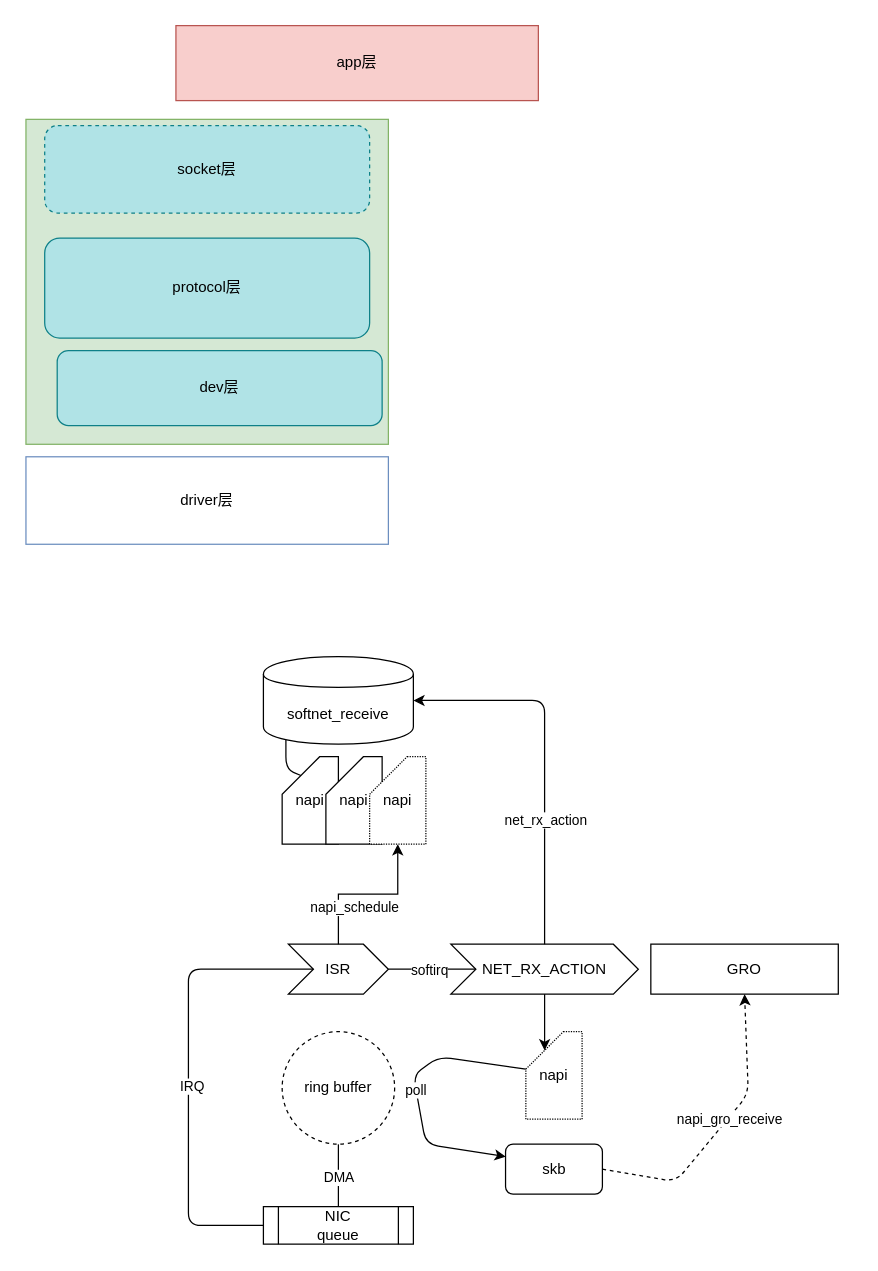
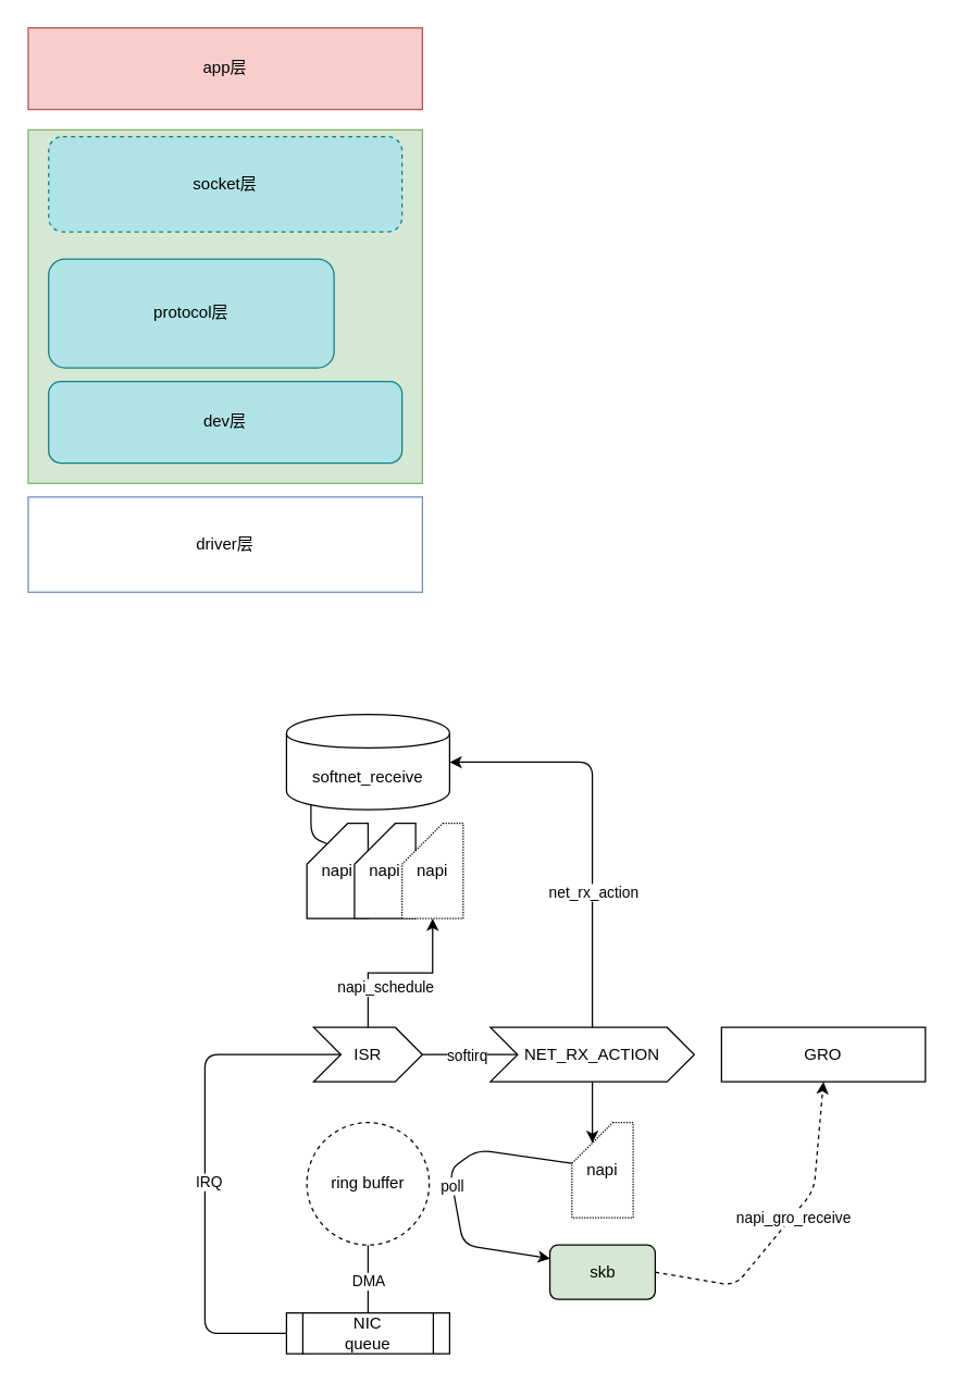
- <mxCell id="4" value="app层" style="rounded=0;whiteSpace=wrap;html=1;fillColor=#f8cecc;strokeColor=#b85450;align=center;" parent="1" vertex="1"><mxGeometry x="140" y="20" width="290" height="60" as="geometry" /></mxCell>
+ <mxCell id="4" value="app层" style="rounded=0;whiteSpace=wrap;html=1;fillColor=#f8cecc;strokeColor=#b85450;align=center;" parent="1" vertex="1"><mxGeometry x="20" y="20" width="290" height="60" as="geometry" /></mxCell>
- <mxCell id="6" value="protocol层" style="rounded=1;whiteSpace=wrap;html=1;fillColor=#b0e3e6;strokeColor=#0e8088;" parent="1" vertex="1"><mxGeometry x="35" y="190" width="260" height="80" as="geometry" /></mxCell>
+ <mxCell id="6" value="protocol层" style="rounded=1;whiteSpace=wrap;html=1;fillColor=#b0e3e6;strokeColor=#0e8088;" parent="1" vertex="1"><mxGeometry x="35" y="190" width="210" height="80" as="geometry" /></mxCell>
- <mxCell id="7" value="dev层" style="rounded=1;whiteSpace=wrap;html=1;fillColor=#b0e3e6;strokeColor=#0e8088;" parent="1" vertex="1"><mxGeometry x="45" y="280" width="260" height="60" as="geometry" /></mxCell>
+ <mxCell id="7" value="dev层" style="rounded=1;whiteSpace=wrap;html=1;fillColor=#b0e3e6;strokeColor=#0e8088;" parent="1" vertex="1"><mxGeometry x="35" y="280" width="260" height="60" as="geometry" /></mxCell>
- <mxCell id="20" value="GRO" style="shape=step;perimeter=stepPerimeter;whiteSpace=wrap;html=1;fixedSize=1;size=-10;" vertex="1" parent="1"><mxGeometry x="520" y="755" width="150" height="40" as="geometry" /></mxCell>
+ <mxCell id="20" value="GRO" style="shape=step;perimeter=stepPerimeter;whiteSpace=wrap;html=1;fixedSize=1;size=-10;" vertex="1" parent="1"><mxGeometry x="530" y="755" width="150" height="40" as="geometry" /></mxCell>
- <mxCell id="27" value="skb" style="rounded=1;whiteSpace=wrap;html=1;" vertex="1" parent="1"><mxGeometry x="403.75" y="915" width="77.5" height="40" as="geometry" /></mxCell>
+ <mxCell id="27" value="skb" style="rounded=1;whiteSpace=wrap;html=1;fillColor=#d5e8d4;" vertex="1" parent="1"><mxGeometry x="403.75" y="915" width="77.5" height="40" as="geometry" /></mxCell>
